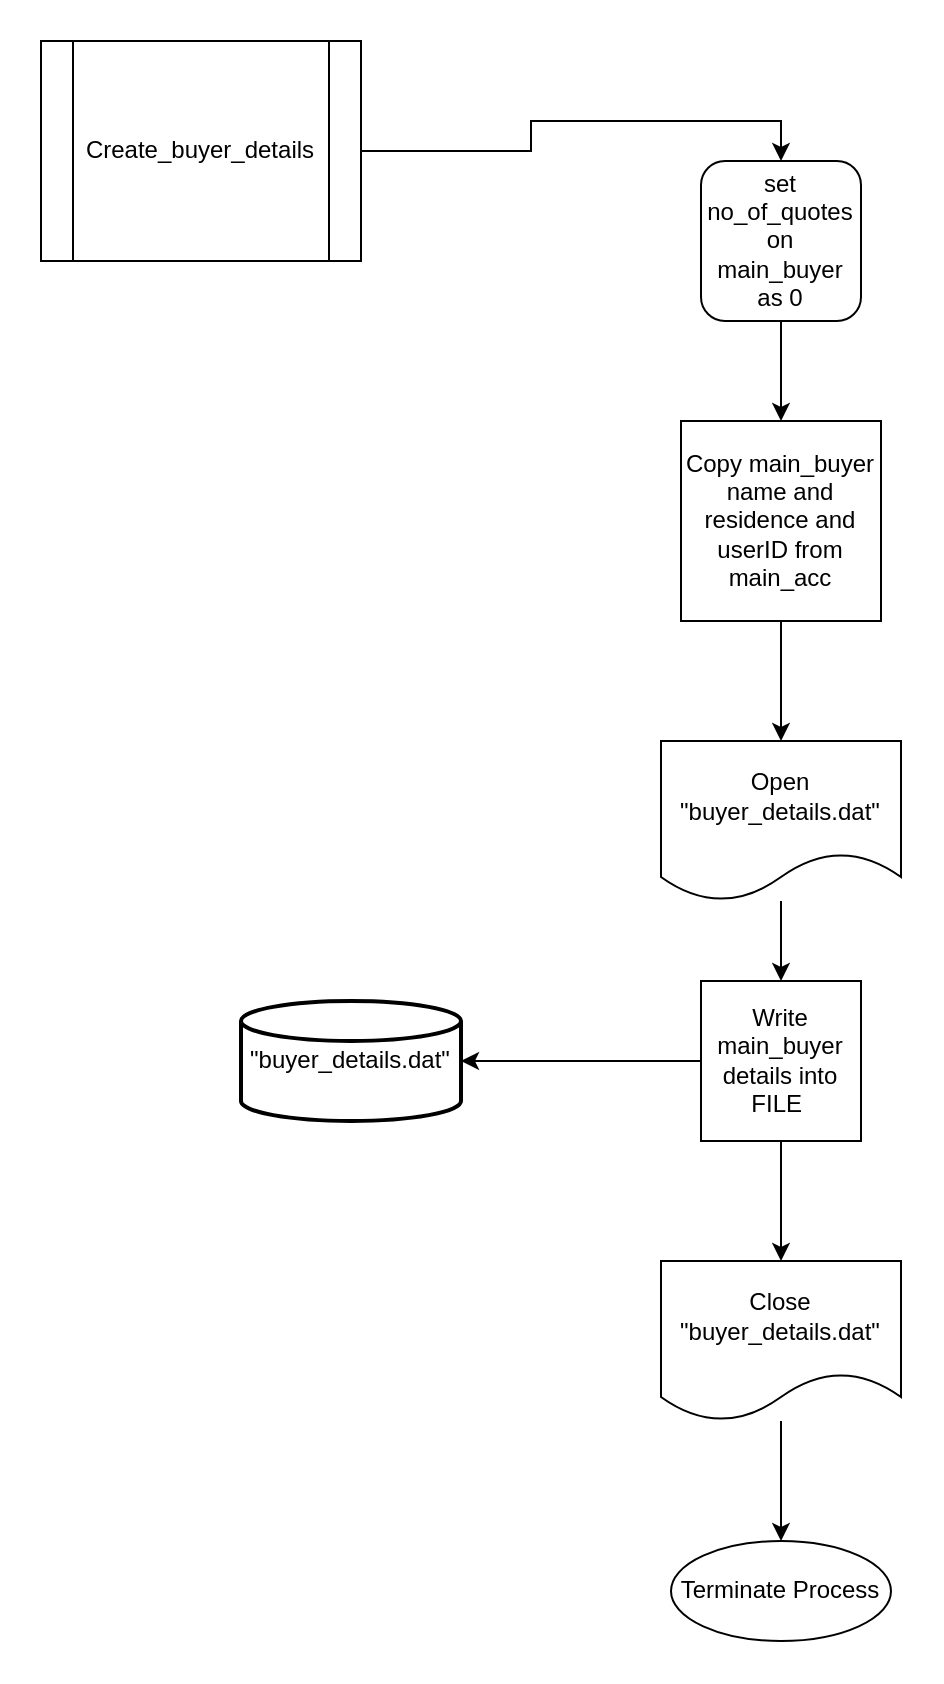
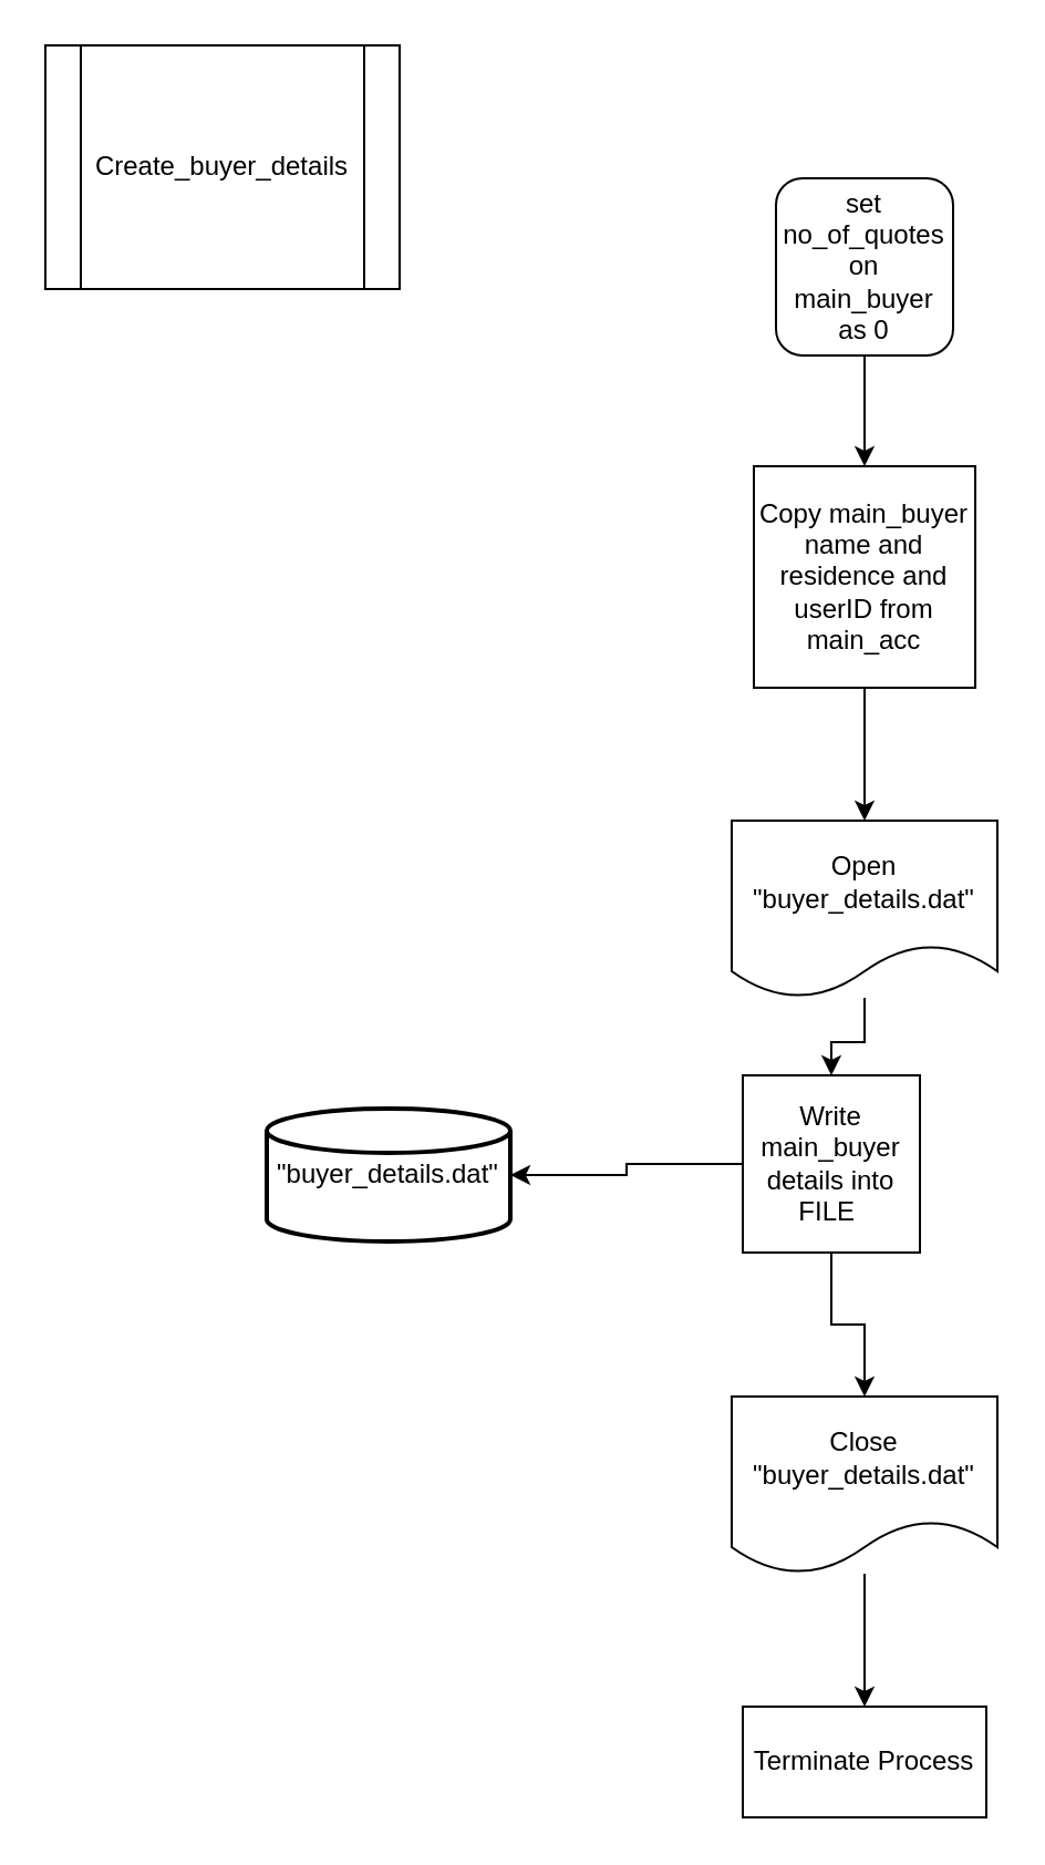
- <mxCell id="2" style="edgeStyle=orthogonalEdgeStyle;rounded=0;orthogonalLoop=1;jettySize=auto;html=1;entryX=0.5;entryY=0;entryDx=0;entryDy=0;" edge="1" parent="1" source="3" target="16"><mxGeometry relative="1" as="geometry"><mxPoint x="310" y="80" as="targetPoint" /></mxGeometry></mxCell>
- <mxCell id="10" value="Write main_buyer details into FILE&amp;nbsp;" style="whiteSpace=wrap;html=1;aspect=fixed;strokeWidth=1;" vertex="1" parent="1"><mxGeometry x="350" y="490" width="80" height="80" as="geometry" /></mxCell>
+ <mxCell id="10" value="Write main_buyer details into FILE&amp;nbsp;" style="whiteSpace=wrap;html=1;aspect=fixed;strokeWidth=1;" vertex="1" parent="1"><mxGeometry x="335" y="485" width="80" height="80" as="geometry" /></mxCell>
- <mxCell id="14" value="Terminate Process" style="ellipse;whiteSpace=wrap;html=1;strokeWidth=1;" vertex="1" parent="1"><mxGeometry x="335" y="770" width="110" height="50" as="geometry" /></mxCell>
+ <mxCell id="14" value="Terminate Process" style="whiteSpace=wrap;html=1;strokeWidth=1;rounded=0;" vertex="1" parent="1"><mxGeometry x="335" y="770" width="110" height="50" as="geometry" /></mxCell>
